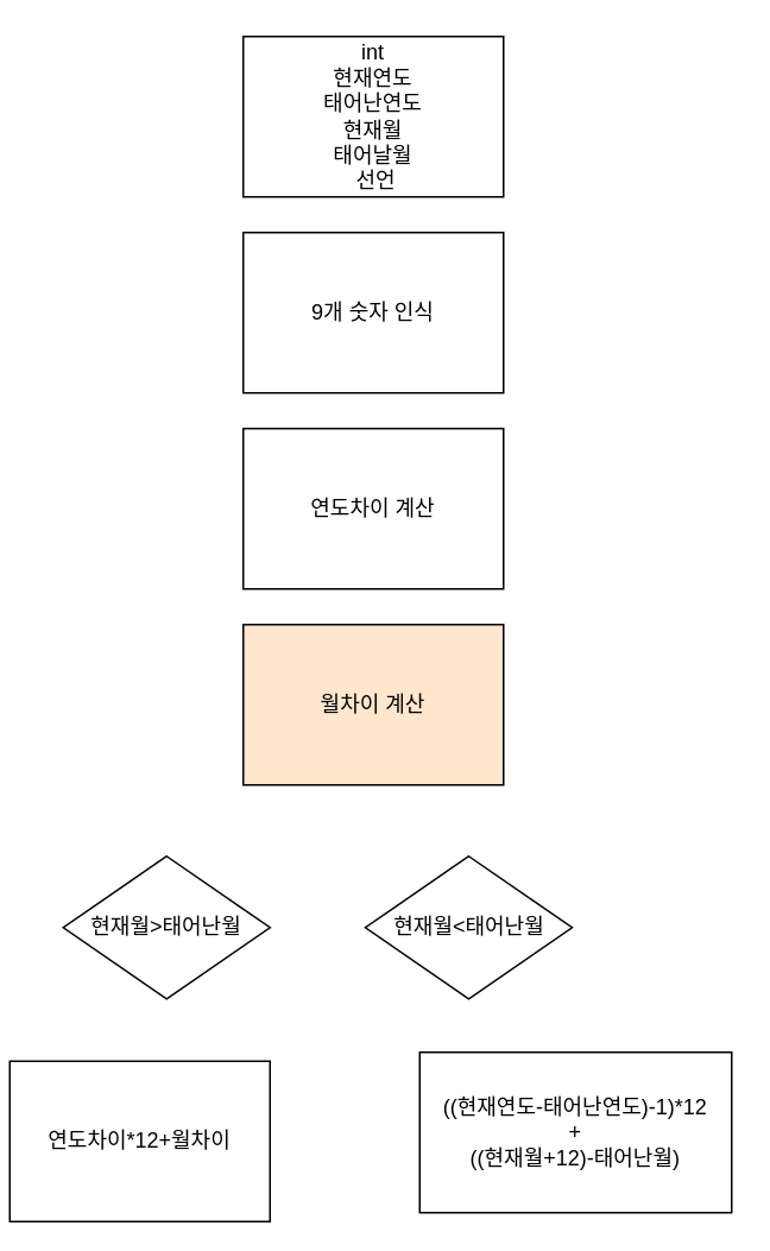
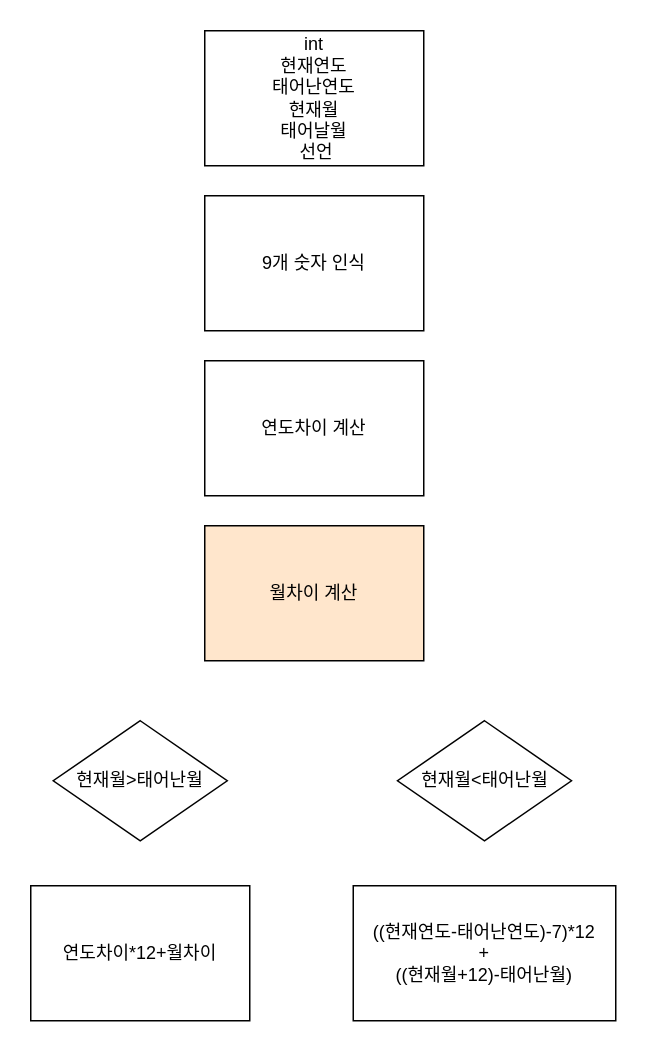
- <mxCell id="7" value="현재월&amp;lt;태어난월" style="rhombus;whiteSpace=wrap;html=1;" vertex="1" parent="1"><mxGeometry x="204.5" y="480" width="116" height="80" as="geometry" /></mxCell>
+ <mxCell id="7" value="현재월&amp;lt;태어난월" style="rhombus;whiteSpace=wrap;html=1;" vertex="1" parent="1"><mxGeometry x="264.5" y="480" width="116" height="80" as="geometry" /></mxCell>
- <mxCell id="9" value="((현재연도-태어난연도)-1)*12&lt;br&gt;+&lt;br&gt;((현재월+12)-태어난월)" style="rounded=0;whiteSpace=wrap;html=1;" vertex="1" parent="1"><mxGeometry x="235" y="590" width="175" height="90" as="geometry" /></mxCell>
+ <mxCell id="9" value="((현재연도-태어난연도)-7)*12&lt;br&gt;+&lt;br&gt;((현재월+12)-태어난월)" style="rounded=0;whiteSpace=wrap;html=1;" vertex="1" parent="1"><mxGeometry x="235" y="590" width="175" height="90" as="geometry" /></mxCell>
- <mxCell id="8" value="연도차이*12+월차이" style="rounded=0;whiteSpace=wrap;html=1;" vertex="1" parent="1"><mxGeometry x="5" y="595" width="146" height="90" as="geometry" /></mxCell>
+ <mxCell id="8" value="연도차이*12+월차이" style="rounded=0;whiteSpace=wrap;html=1;" vertex="1" parent="1"><mxGeometry x="20" y="590" width="146" height="90" as="geometry" /></mxCell>
